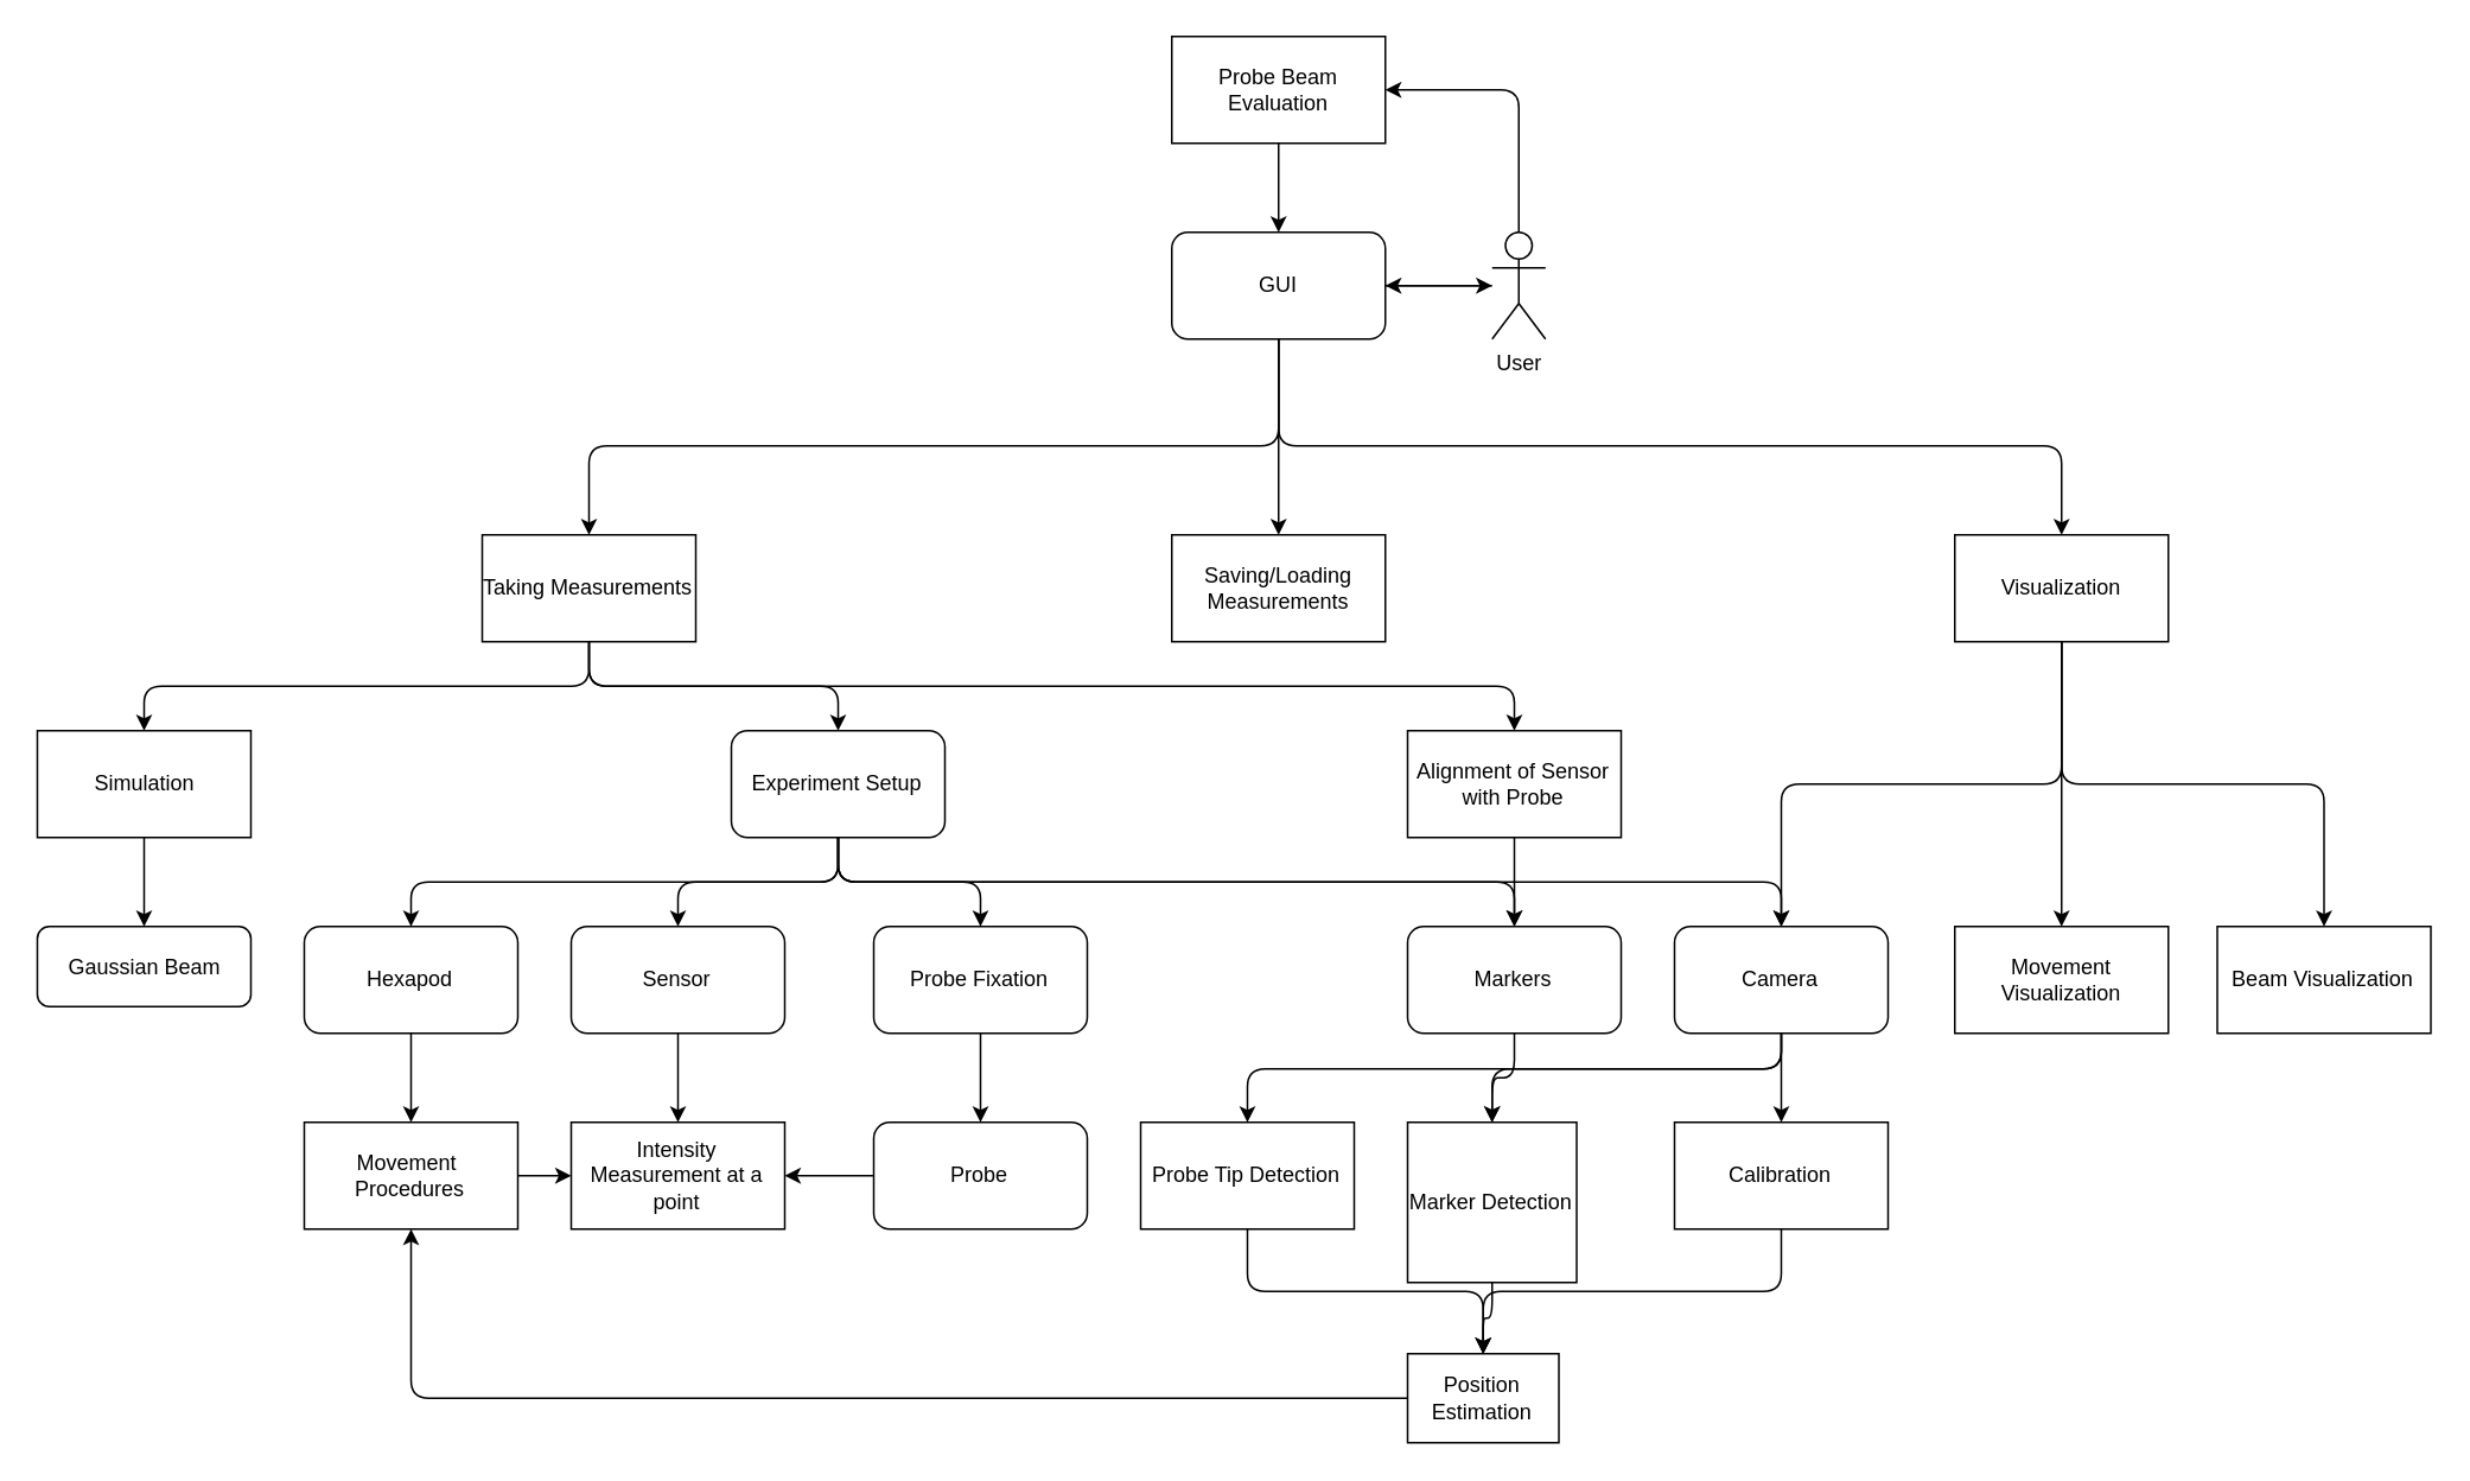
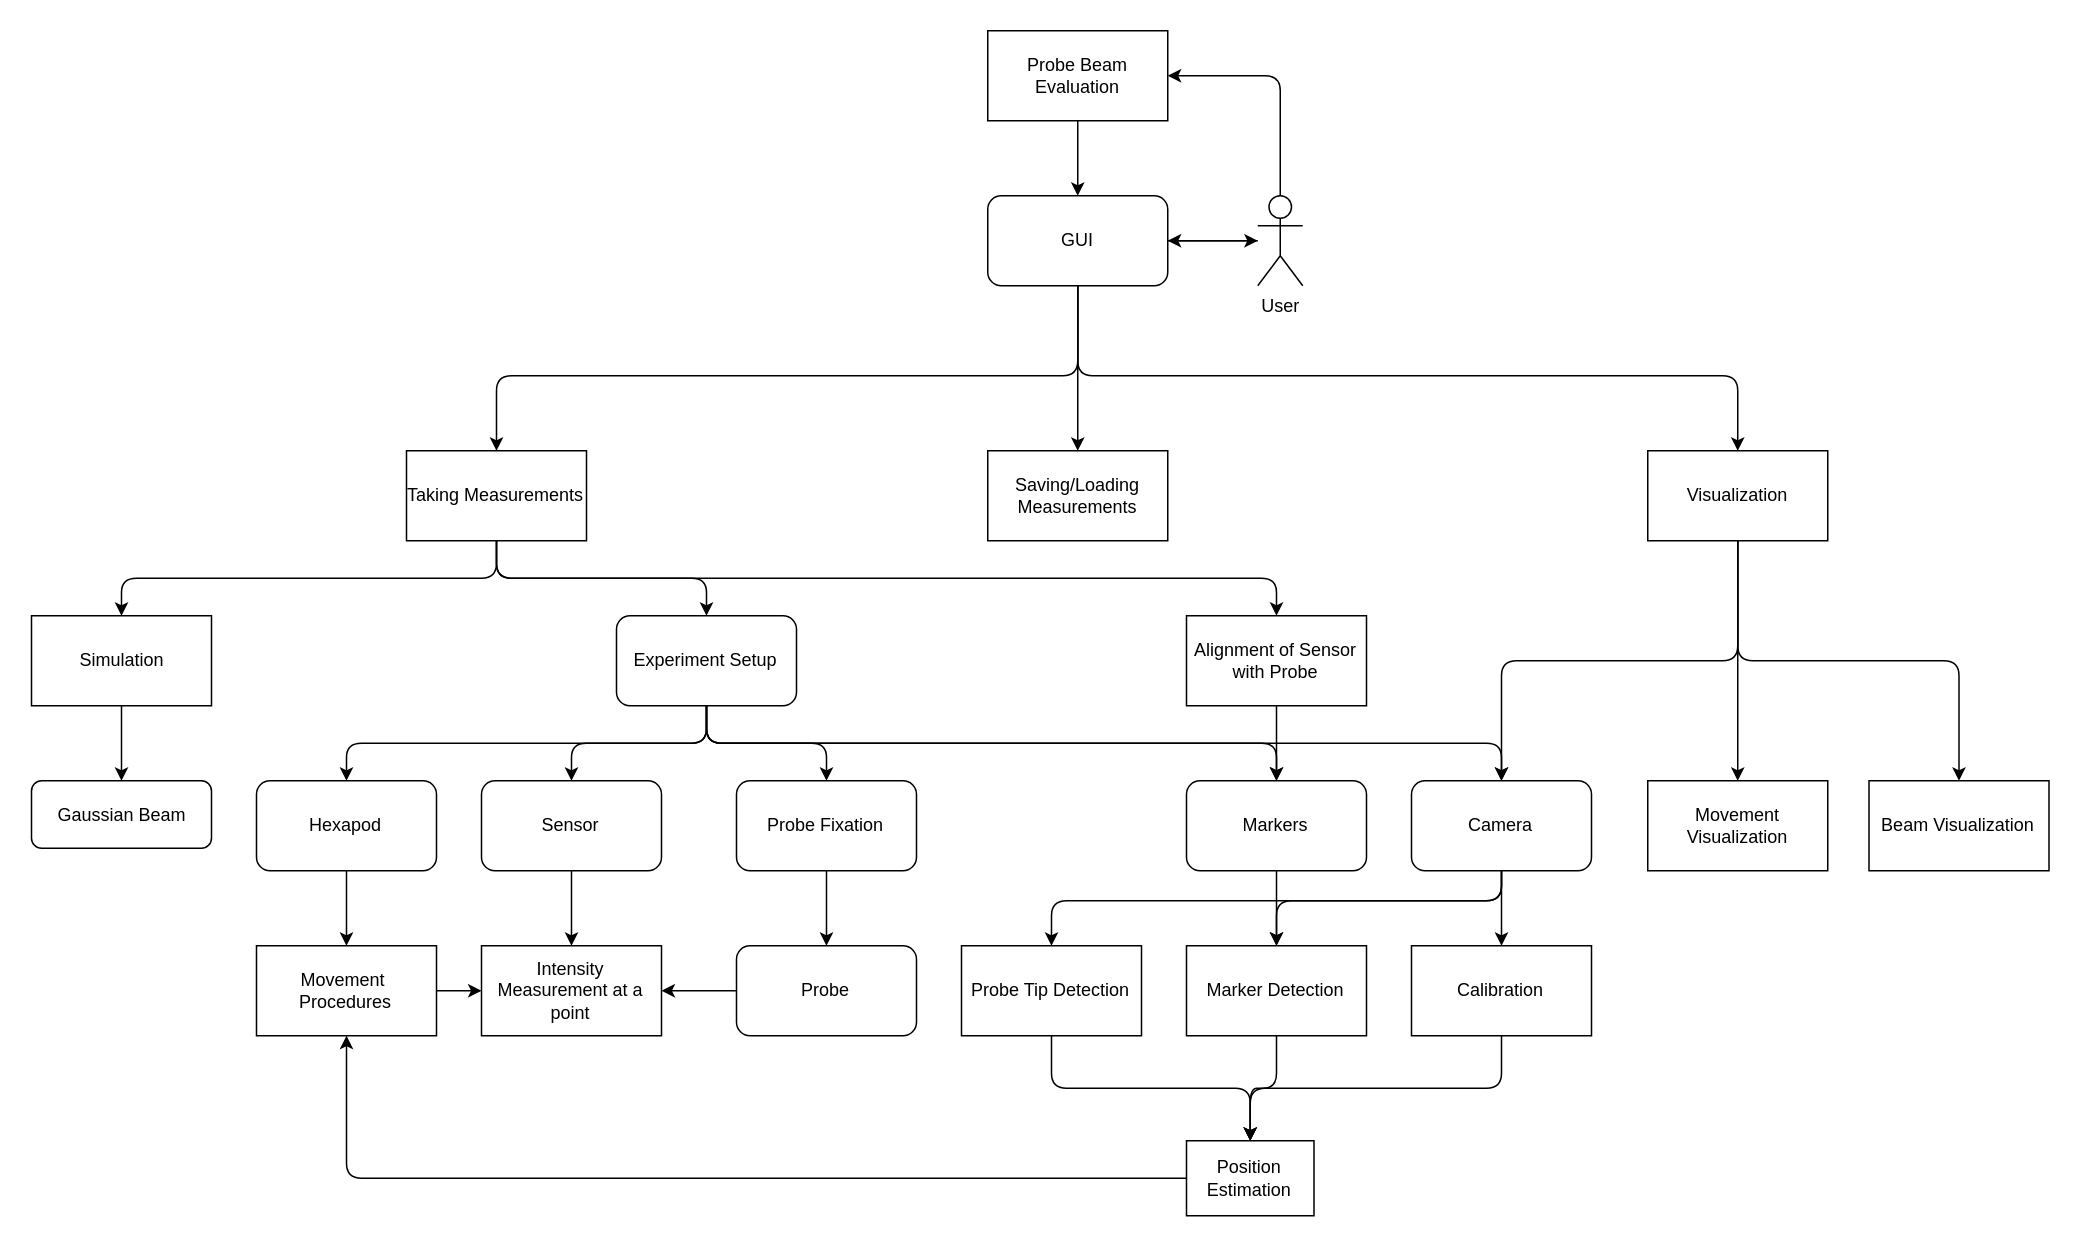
- <mxCell id="3" value="Marker Detection" style="rounded=0;whiteSpace=wrap;html=1;" parent="1" vertex="1"><mxGeometry x="790.498" y="630" width="95" height="90" as="geometry" /></mxCell>
+ <mxCell id="3" value="Marker Detection" style="rounded=0;whiteSpace=wrap;html=1;" parent="1" vertex="1"><mxGeometry x="790.498" y="630" width="120" height="60" as="geometry" /></mxCell>
